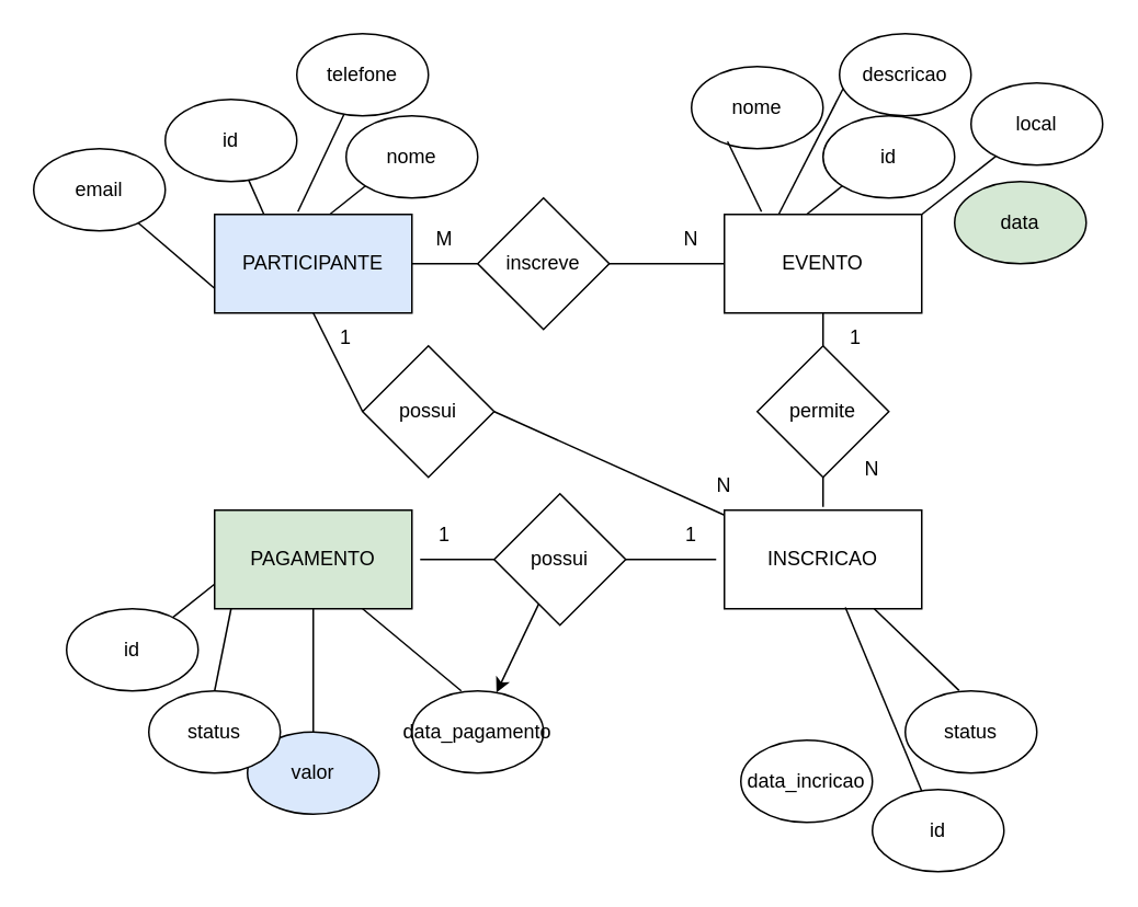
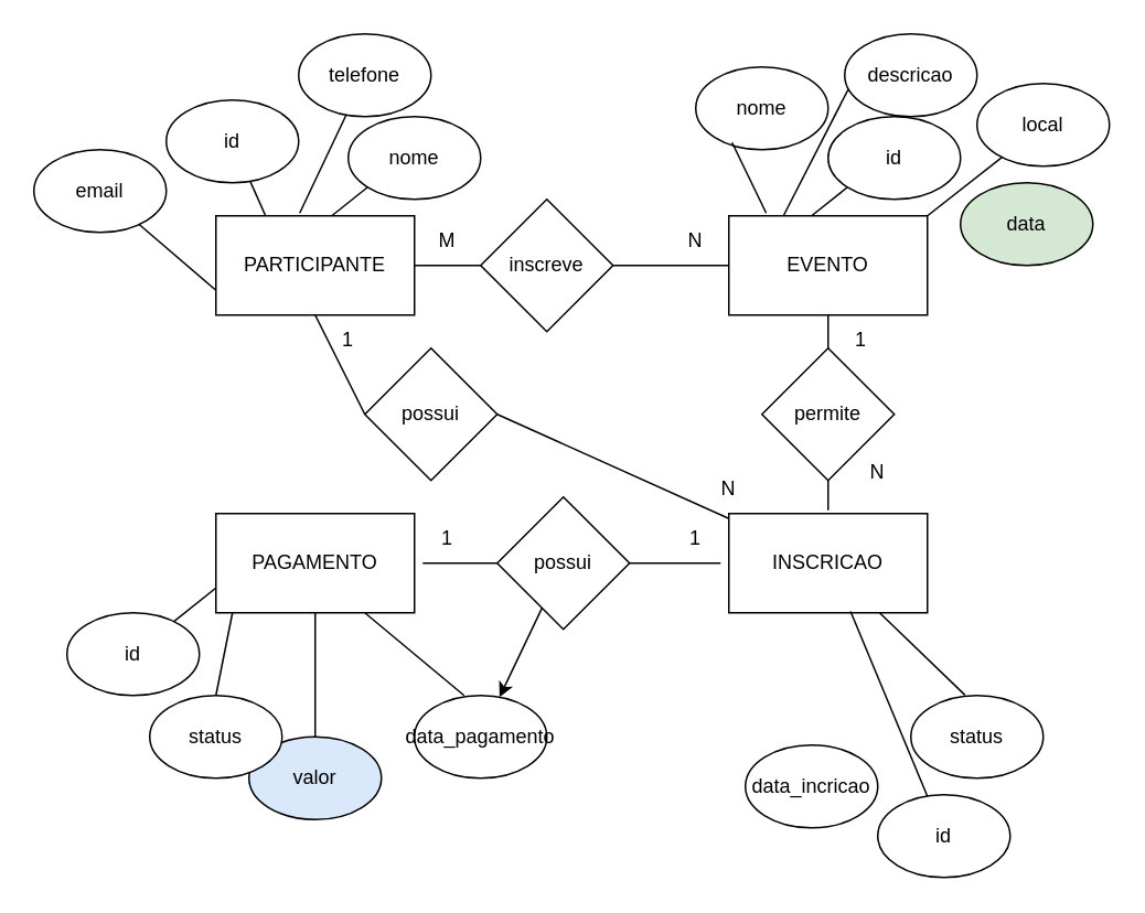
- <mxCell id="2" value="PARTICIPANTE" style="rounded=0;whiteSpace=wrap;html=1;fillColor=#dae8fc;" parent="1" vertex="1"><mxGeometry x="130" y="130" width="120" height="60" as="geometry" /></mxCell>
+ <mxCell id="2" value="PARTICIPANTE" style="rounded=0;whiteSpace=wrap;html=1;" parent="1" vertex="1"><mxGeometry x="130" y="130" width="120" height="60" as="geometry" /></mxCell>
- <mxCell id="4" value="PAGAMENTO" style="rounded=0;whiteSpace=wrap;html=1;fillColor=#d5e8d4;" parent="1" vertex="1"><mxGeometry x="130" y="310" width="120" height="60" as="geometry" /></mxCell>
+ <mxCell id="4" value="PAGAMENTO" style="rounded=0;whiteSpace=wrap;html=1;" parent="1" vertex="1"><mxGeometry x="130" y="310" width="120" height="60" as="geometry" /></mxCell>
